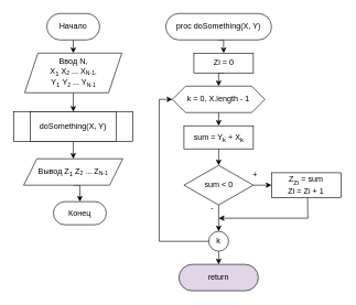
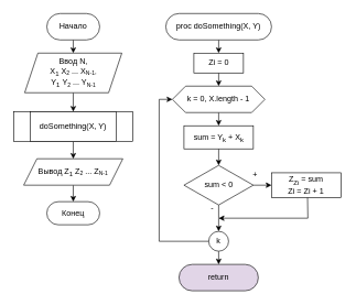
- <mxCell id="5" value="Zi = 0" style="rounded=0;whiteSpace=wrap;html=1;" vertex="1" parent="1"><mxGeometry x="292.54" y="80" width="90" height="30" as="geometry" /></mxCell>
+ <mxCell id="5" value="Zi = 0" style="rounded=0;whiteSpace=wrap;html=1;" vertex="1" parent="1"><mxGeometry x="292.54" y="80" width="75" height="30" as="geometry" /></mxCell>
- <mxCell id="18" value="Конец" style="rounded=1;whiteSpace=wrap;html=1;arcSize=50;" vertex="1" parent="1"><mxGeometry x="80" y="305" width="80" height="35" as="geometry" /></mxCell>
+ <mxCell id="18" value="Конец" style="rounded=1;whiteSpace=wrap;html=1;arcSize=50;" vertex="1" parent="1"><mxGeometry x="70" y="305" width="80" height="35" as="geometry" /></mxCell>
